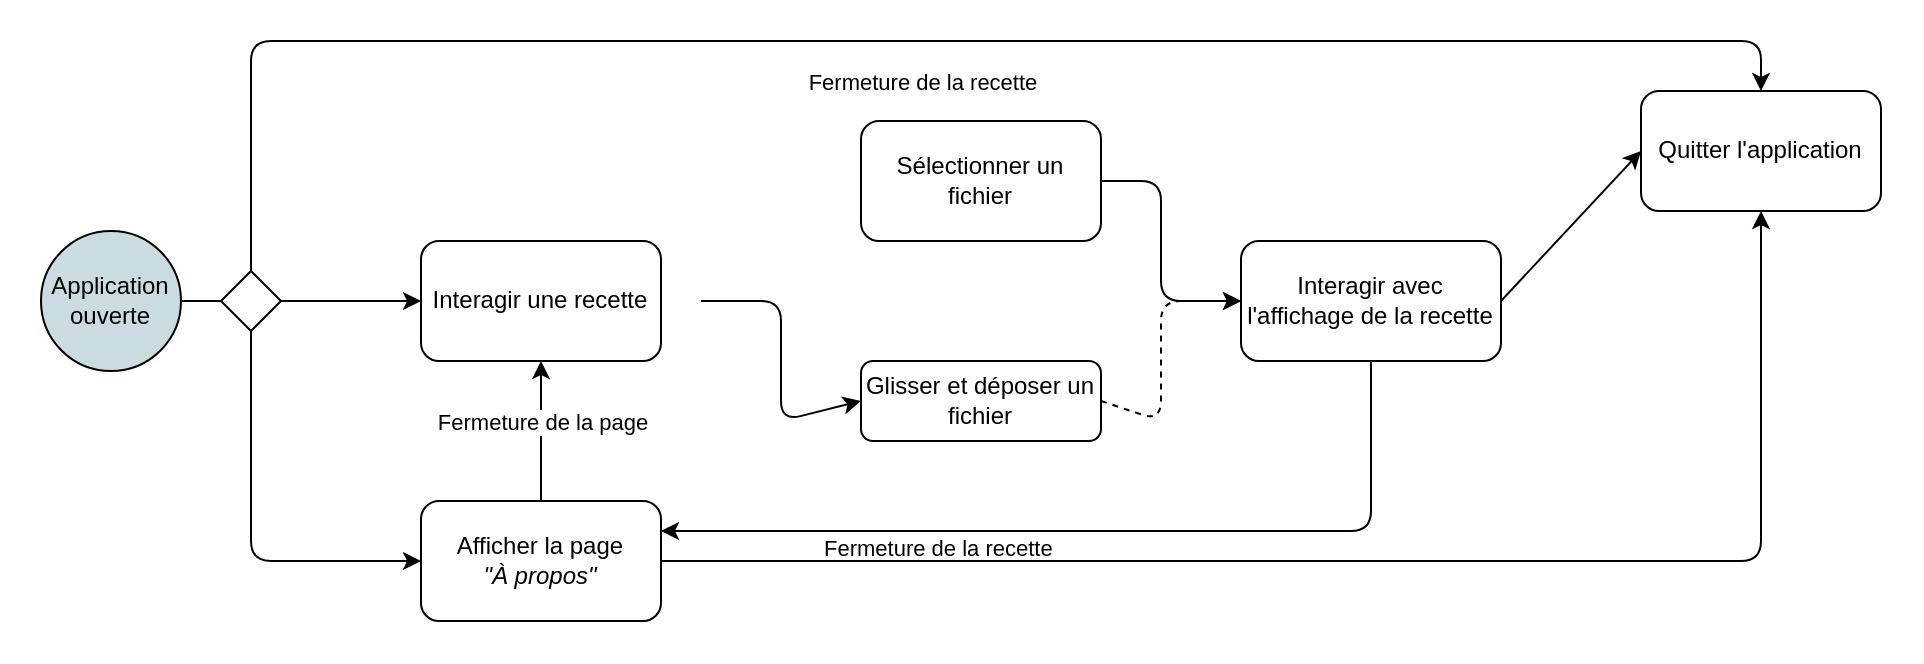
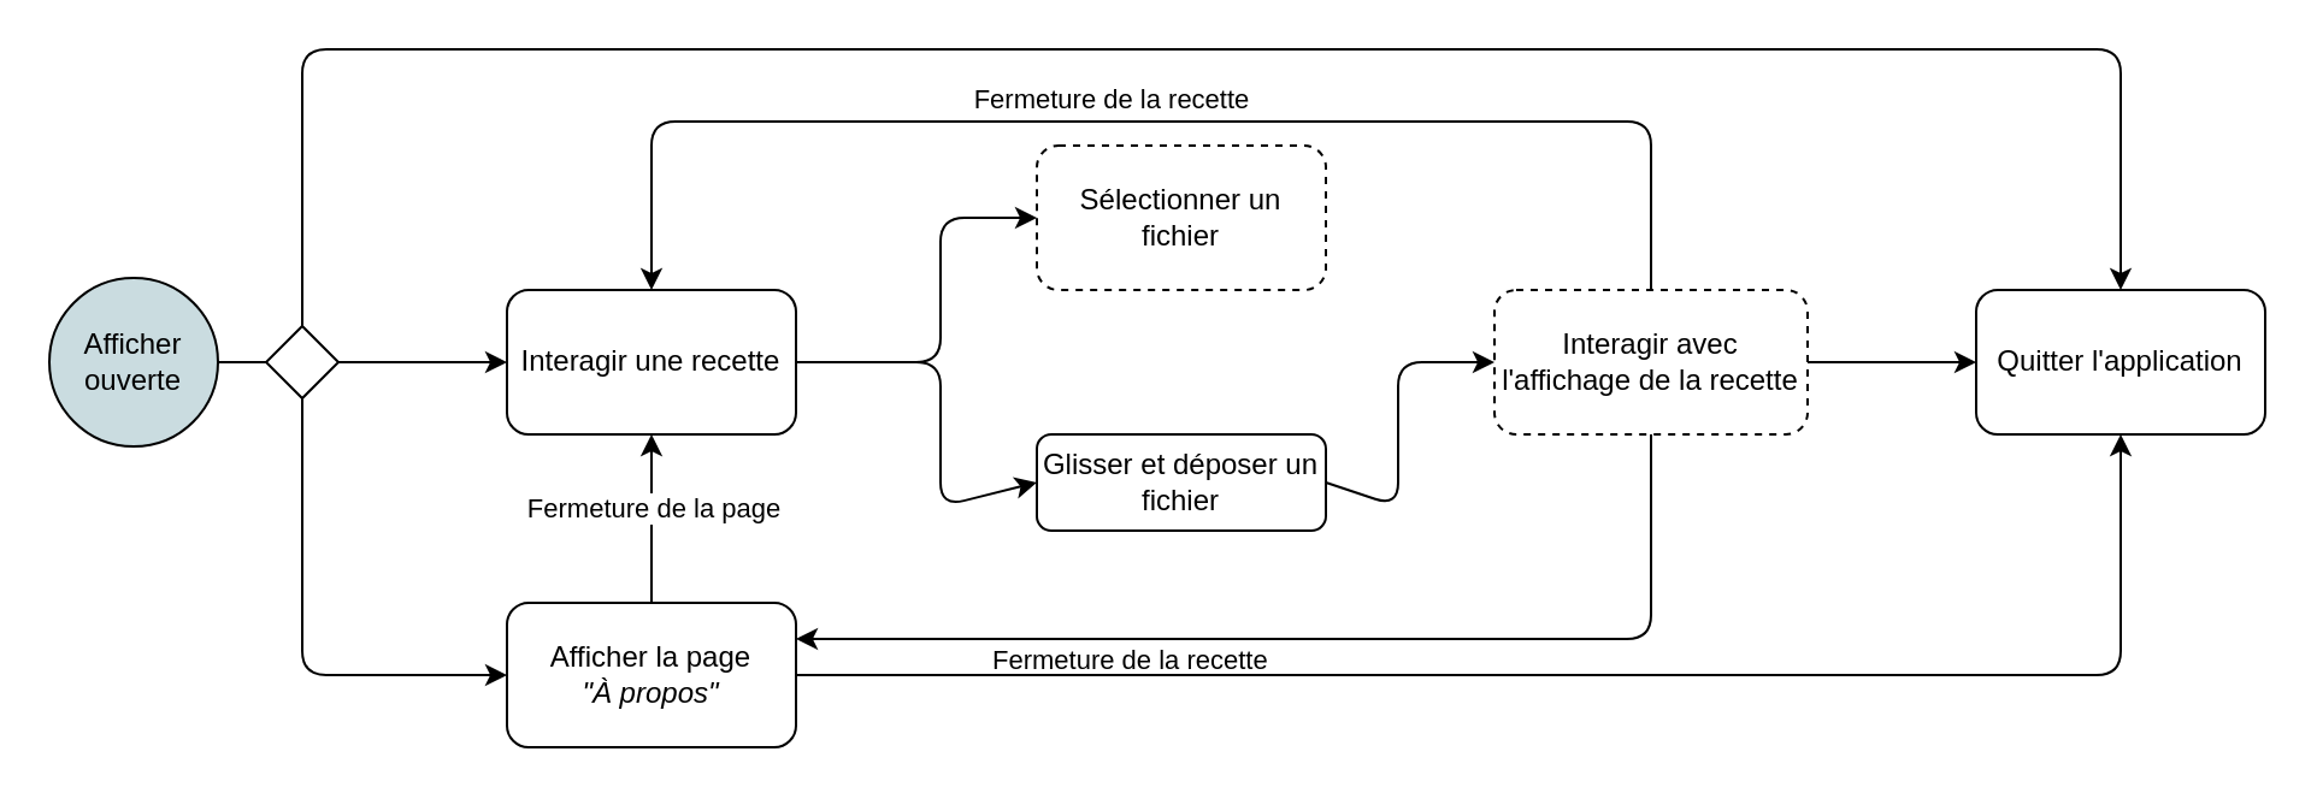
+ <mxCell id="9" value="" style="endArrow=classic;html=1;exitX=0.5;exitY=0;exitDx=0;exitDy=0;entryX=0.5;entryY=0;entryDx=0;entryDy=0;" edge="1" parent="1" source="16" target="3"><mxGeometry width="50" height="50" relative="1" as="geometry"><mxPoint x="570" y="210" as="sourcePoint" /><mxPoint x="170" y="150" as="targetPoint" /><Array as="points"><mxPoint x="685" y="50" /><mxPoint x="270" y="50" /></Array></mxGeometry></mxCell>
- <mxCell id="2" value="Quitter l'application" style="rounded=1;whiteSpace=wrap;html=1;" vertex="1" parent="1"><mxGeometry x="820" y="45" width="120" height="60" as="geometry" /></mxCell>
+ <mxCell id="2" value="Quitter l'application" style="rounded=1;whiteSpace=wrap;html=1;" vertex="1" parent="1"><mxGeometry x="820" y="120" width="120" height="60" as="geometry" /></mxCell>
- <mxCell id="12" value="Sélectionner un fichier" style="rounded=1;whiteSpace=wrap;html=1;fillColor=#FFFFFF;" vertex="1" parent="1"><mxGeometry x="430" y="60" width="120" height="60" as="geometry" /></mxCell>
+ <mxCell id="12" value="Sélectionner un fichier" style="rounded=1;whiteSpace=wrap;html=1;fillColor=#FFFFFF;dashed=1;" vertex="1" parent="1"><mxGeometry x="430" y="60" width="120" height="60" as="geometry" /></mxCell>
+ <mxCell id="14" value="" style="endArrow=classic;html=1;exitX=1;exitY=0.5;exitDx=0;exitDy=0;entryX=0;entryY=0.5;entryDx=0;entryDy=0;" edge="1" parent="1" source="3" target="12"><mxGeometry width="50" height="50" relative="1" as="geometry"><mxPoint x="450" y="210" as="sourcePoint" /><mxPoint x="500" y="160" as="targetPoint" /><Array as="points"><mxPoint x="390" y="150" /><mxPoint x="390" y="90" /></Array></mxGeometry></mxCell>
- <mxCell id="17" value="" style="endArrow=classic;html=1;exitX=1;exitY=0.5;exitDx=0;exitDy=0;entryX=0;entryY=0.5;entryDx=0;entryDy=0;" edge="1" parent="1" source="12" target="16"><mxGeometry width="50" height="50" relative="1" as="geometry"><mxPoint x="450" y="210" as="sourcePoint" /><mxPoint x="500" y="160" as="targetPoint" /><Array as="points"><mxPoint x="580" y="90" /><mxPoint x="580" y="150" /></Array></mxGeometry></mxCell>
- <mxCell id="5" value="Application ouverte" style="ellipse;whiteSpace=wrap;html=1;aspect=fixed;fillColor=#CADCE0;" vertex="1" parent="1"><mxGeometry x="20" y="115" width="70" height="70" as="geometry" /></mxCell>
+ <mxCell id="5" value="Afficher ouverte" style="ellipse;whiteSpace=wrap;html=1;aspect=fixed;fillColor=#CADCE0;" vertex="1" parent="1"><mxGeometry x="20" y="115" width="70" height="70" as="geometry" /></mxCell>
- <mxCell id="16" value="Interagir avec l'affichage de la recette" style="rounded=1;whiteSpace=wrap;html=1;fillColor=#FFFFFF;" vertex="1" parent="1"><mxGeometry x="620" y="120" width="130" height="60" as="geometry" /></mxCell>
+ <mxCell id="16" value="Interagir avec l'affichage de la recette" style="rounded=1;whiteSpace=wrap;html=1;fillColor=#FFFFFF;dashed=1;" vertex="1" parent="1"><mxGeometry x="620" y="120" width="130" height="60" as="geometry" /></mxCell>
- <mxCell id="18" value="" style="endArrow=classic;html=1;exitX=1;exitY=0.5;exitDx=0;exitDy=0;entryX=0;entryY=0.5;entryDx=0;entryDy=0;dashed=1;" edge="1" parent="1" source="13" target="16"><mxGeometry width="50" height="50" relative="1" as="geometry"><mxPoint x="560" y="100" as="sourcePoint" /><mxPoint x="620" y="160" as="targetPoint" /><Array as="points"><mxPoint x="580" y="210" /><mxPoint x="580" y="150" /></Array></mxGeometry></mxCell>
+ <mxCell id="18" value="" style="endArrow=classic;html=1;exitX=1;exitY=0.5;exitDx=0;exitDy=0;entryX=0;entryY=0.5;entryDx=0;entryDy=0;" edge="1" parent="1" source="13" target="16"><mxGeometry width="50" height="50" relative="1" as="geometry"><mxPoint x="560" y="100" as="sourcePoint" /><mxPoint x="620" y="160" as="targetPoint" /><Array as="points"><mxPoint x="580" y="210" /><mxPoint x="580" y="150" /></Array></mxGeometry></mxCell>
